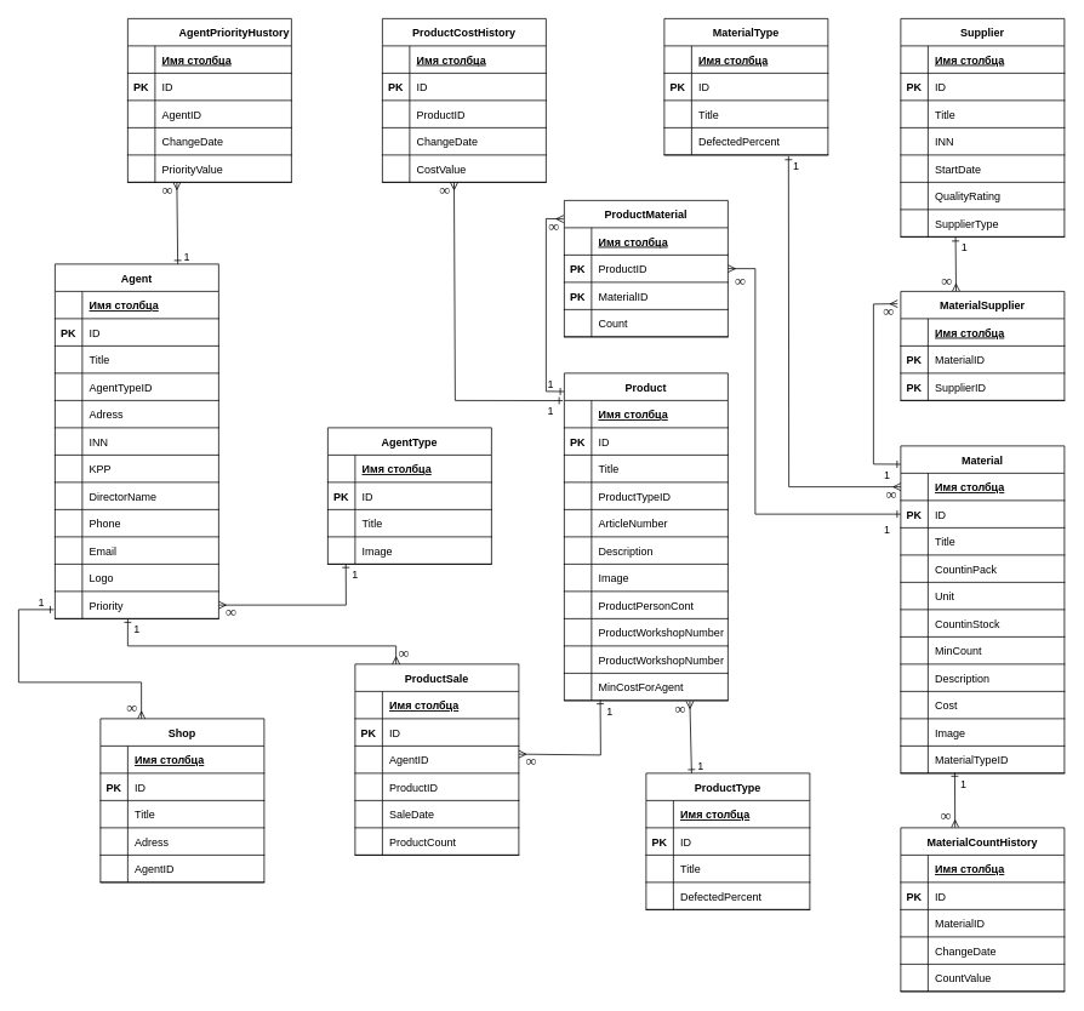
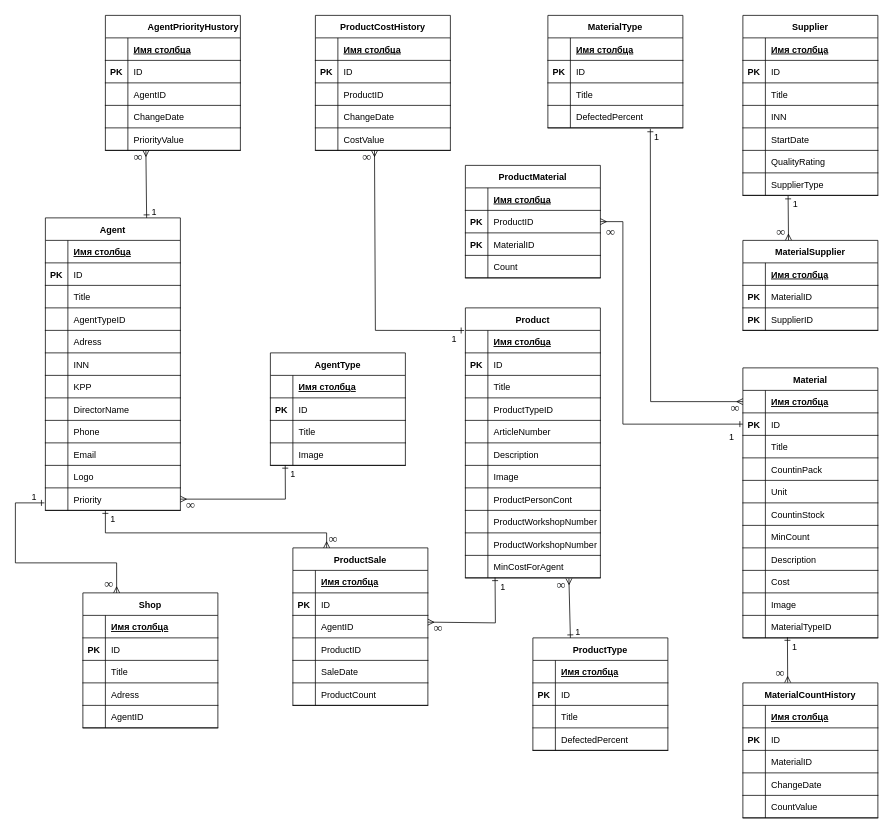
- <mxCell id="178" value="" style="endArrow=ERmany;html=1;rounded=0;startArrow=ERone;startFill=0;endFill=0;entryX=-0.004;entryY=0.136;entryDx=0;entryDy=0;entryPerimeter=0;exitX=-0.002;exitY=0.056;exitDx=0;exitDy=0;exitPerimeter=0;" parent="1" source="144" target="131" edge="1"><mxGeometry relative="1" as="geometry"><mxPoint x="600" y="450.667" as="sourcePoint" /><mxPoint x="420" y="240" as="targetPoint" /><Array as="points"><mxPoint x="600" y="430" /><mxPoint x="600" y="240" /></Array></mxGeometry></mxCell>
- <mxCell id="179" value="1" style="resizable=0;html=1;align=left;verticalAlign=bottom;labelBackgroundColor=none;labelBorderColor=none;" parent="178" connectable="0" vertex="1"><mxGeometry x="-1" relative="1" as="geometry"><mxPoint x="-20" as="offset" /></mxGeometry></mxCell>
- <mxCell id="180" value="&lt;span style=&quot;color: rgb(32, 33, 34); font-family: times, serif, &amp;quot;palatino linotype&amp;quot;, &amp;quot;new athena unicode&amp;quot;, athena, gentium, code2000; font-size: 16.8px; text-align: start;&quot;&gt;∞&lt;/span&gt;" style="resizable=0;html=1;align=right;verticalAlign=bottom;labelBackgroundColor=none;labelBorderColor=none;" parent="178" connectable="0" vertex="1"><mxGeometry x="1" relative="1" as="geometry"><mxPoint x="-4" y="20" as="offset" /></mxGeometry></mxCell>
- <mxCell id="301" value="" style="endArrow=ERmany;html=1;rounded=0;startArrow=ERone;startFill=0;endFill=0;entryX=-0.019;entryY=0.114;entryDx=0;entryDy=0;entryPerimeter=0;exitX=0;exitY=0.056;exitDx=0;exitDy=0;exitPerimeter=0;" parent="1" source="248" target="238" edge="1"><mxGeometry relative="1" as="geometry"><mxPoint x="960" y="540" as="sourcePoint" /><mxPoint x="910" y="335" as="targetPoint" /><Array as="points"><mxPoint x="960" y="510" /><mxPoint x="960" y="334" /></Array></mxGeometry></mxCell>
- <mxCell id="302" value="1" style="resizable=0;html=1;align=left;verticalAlign=bottom;labelBackgroundColor=none;labelBorderColor=none;" parent="301" connectable="0" vertex="1"><mxGeometry x="-1" relative="1" as="geometry"><mxPoint x="-20" y="20" as="offset" /></mxGeometry></mxCell>
- <mxCell id="303" value="&lt;span style=&quot;color: rgb(32, 33, 34); font-family: times, serif, &amp;quot;palatino linotype&amp;quot;, &amp;quot;new athena unicode&amp;quot;, athena, gentium, code2000; font-size: 16.8px; text-align: start;&quot;&gt;∞&lt;/span&gt;" style="resizable=0;html=1;align=right;verticalAlign=bottom;labelBackgroundColor=none;labelBorderColor=none;" parent="301" connectable="0" vertex="1"><mxGeometry x="1" relative="1" as="geometry"><mxPoint x="-4" y="20" as="offset" /></mxGeometry></mxCell>
